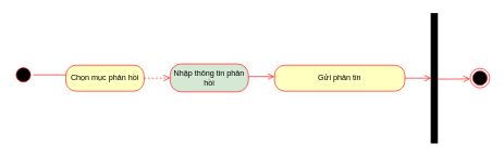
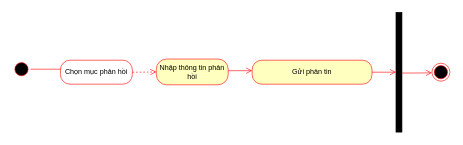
- <mxCell id="4" value="Chọn mục phản hồi" style="rounded=1;whiteSpace=wrap;html=1;arcSize=40;fontColor=#000000;fillColor=#ffffc0;strokeColor=#ff0000;" vertex="1" parent="1"><mxGeometry x="100" y="100" width="120" height="40" as="geometry" /></mxCell>
+ <mxCell id="4" value="Chọn mục phản hồi" style="rounded=1;whiteSpace=wrap;html=1;arcSize=40;fontColor=#000000;fillColor=#ffffff;strokeColor=#ff0000;" vertex="1" parent="1"><mxGeometry x="100" y="100" width="120" height="40" as="geometry" /></mxCell>
- <mxCell id="6" value="Nhập thông tin phản hồi" style="rounded=1;whiteSpace=wrap;html=1;arcSize=40;fontColor=#000000;fillColor=#d5e8d4;strokeColor=#ff0000;" vertex="1" parent="1"><mxGeometry x="260" y="98" width="120" height="43" as="geometry" /></mxCell>
+ <mxCell id="6" value="Nhập thông tin phản hồi" style="rounded=1;whiteSpace=wrap;html=1;arcSize=40;fontColor=#000000;fillColor=#ffffc0;strokeColor=#ff0000;" vertex="1" parent="1"><mxGeometry x="260" y="98" width="120" height="43" as="geometry" /></mxCell>
